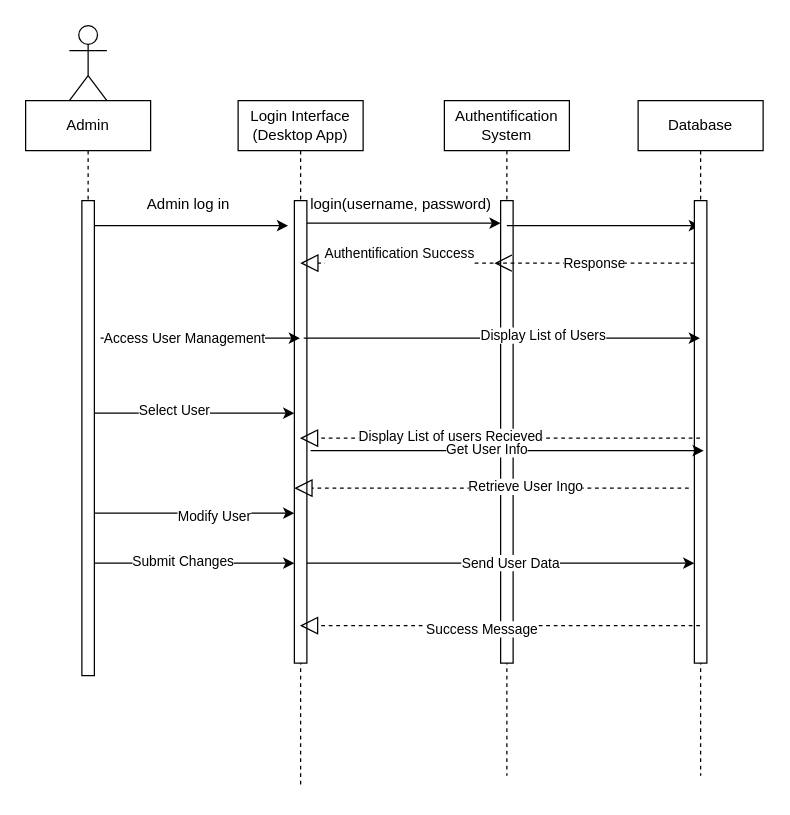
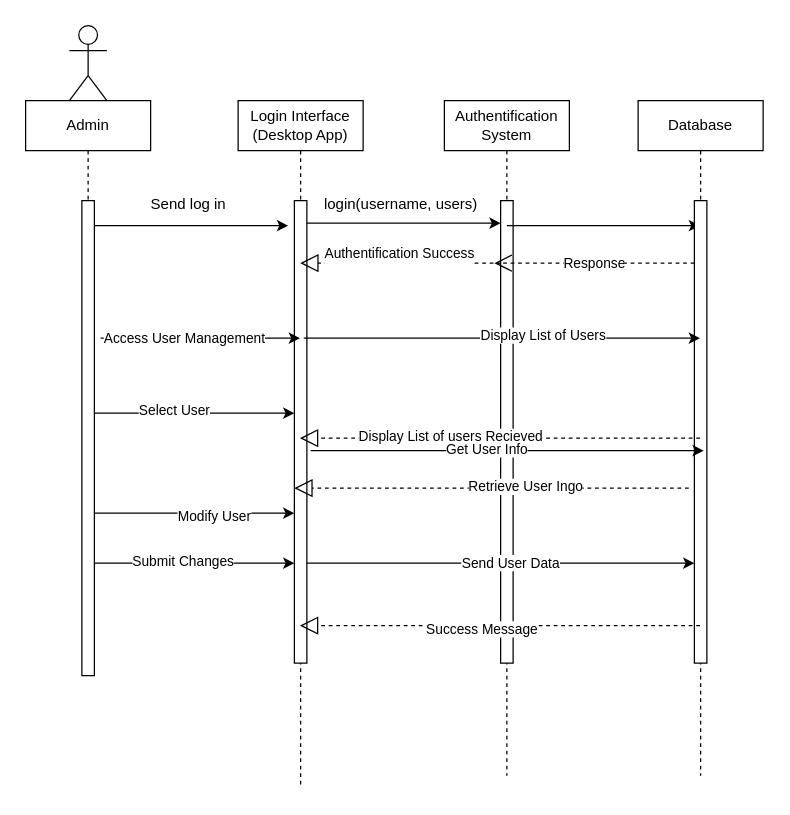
- <mxCell id="10" value="Admin log in" style="text;html=1;align=center;verticalAlign=middle;resizable=0;points=[];autosize=1;strokeColor=none;fillColor=none;" parent="1" vertex="1"><mxGeometry x="105" y="148" width="90" height="30" as="geometry" /></mxCell>
+ <mxCell id="10" value="Send log in" style="text;html=1;align=center;verticalAlign=middle;resizable=0;points=[];autosize=1;strokeColor=none;fillColor=none;" parent="1" vertex="1"><mxGeometry x="105" y="148" width="90" height="30" as="geometry" /></mxCell>
- <mxCell id="13" value="login(username, password&lt;span style=&quot;background-color: transparent; color: light-dark(rgb(0, 0, 0), rgb(255, 255, 255));&quot;&gt;)&lt;/span&gt;&lt;div&gt;&lt;div&gt;&lt;br&gt;&lt;/div&gt;&lt;/div&gt;" style="text;html=1;align=center;verticalAlign=middle;resizable=0;points=[];autosize=1;strokeColor=none;fillColor=none;" parent="1" vertex="1"><mxGeometry x="235" y="150" width="170" height="40" as="geometry" /></mxCell>
+ <mxCell id="13" value="login(username, users&lt;span style=&quot;background-color: transparent; color: light-dark(rgb(0, 0, 0), rgb(255, 255, 255));&quot;&gt;)&lt;/span&gt;&lt;div&gt;&lt;div&gt;&lt;br&gt;&lt;/div&gt;&lt;/div&gt;" style="text;html=1;align=center;verticalAlign=middle;resizable=0;points=[];autosize=1;strokeColor=none;fillColor=none;" parent="1" vertex="1"><mxGeometry x="235" y="150" width="170" height="40" as="geometry" /></mxCell>
